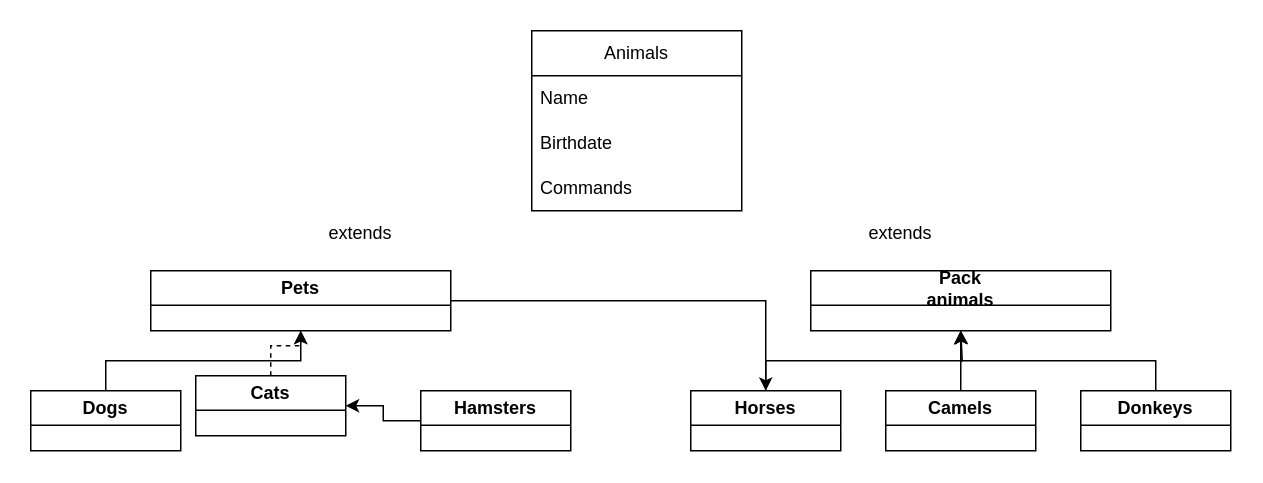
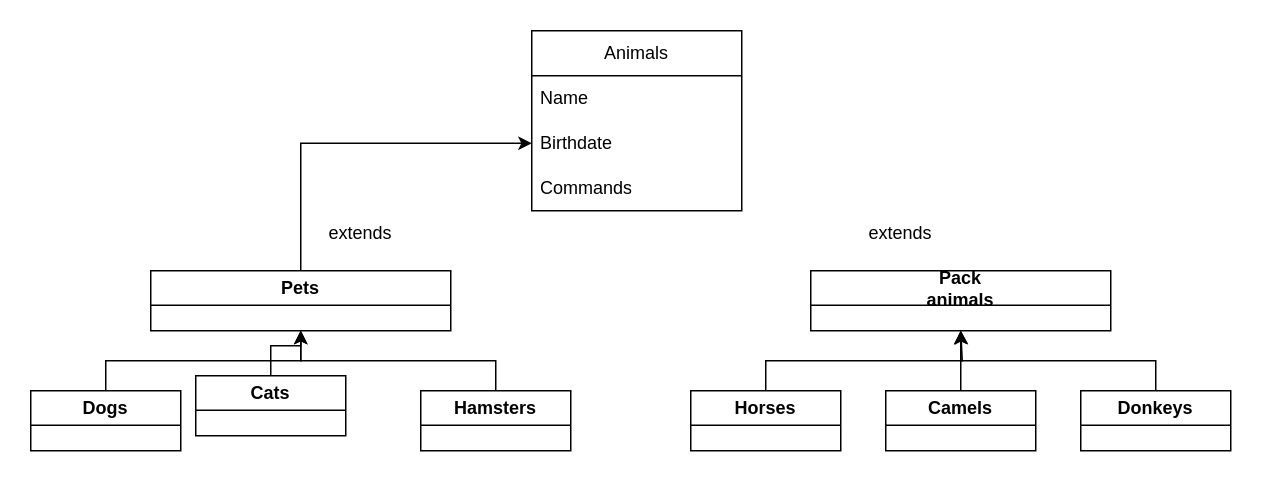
- <mxCell id="6" style="edgeStyle=orthogonalEdgeStyle;rounded=0;orthogonalLoop=1;jettySize=auto;html=1;" edge="1" parent="1" source="7" target="22"><mxGeometry relative="1" as="geometry" /></mxCell>
+ <mxCell id="6" style="edgeStyle=orthogonalEdgeStyle;rounded=0;orthogonalLoop=1;jettySize=auto;html=1;entryX=0;entryY=0.5;entryDx=0;entryDy=0;" edge="1" parent="1" source="7" target="4"><mxGeometry relative="1" as="geometry" /></mxCell>
- <mxCell id="13" style="edgeStyle=orthogonalEdgeStyle;rounded=0;orthogonalLoop=1;jettySize=auto;html=1;entryX=0.5;entryY=1;entryDx=0;entryDy=0;dashed=1;" edge="1" parent="1" source="14" target="7"><mxGeometry relative="1" as="geometry" /></mxCell>
+ <mxCell id="13" style="edgeStyle=orthogonalEdgeStyle;rounded=0;orthogonalLoop=1;jettySize=auto;html=1;entryX=0.5;entryY=1;entryDx=0;entryDy=0;" edge="1" parent="1" source="14" target="7"><mxGeometry relative="1" as="geometry" /></mxCell>
- <mxCell id="15" style="edgeStyle=orthogonalEdgeStyle;rounded=0;orthogonalLoop=1;jettySize=auto;html=1;" edge="1" parent="1" source="16" target="14"><mxGeometry relative="1" as="geometry" /></mxCell>
+ <mxCell id="15" style="edgeStyle=orthogonalEdgeStyle;rounded=0;orthogonalLoop=1;jettySize=auto;html=1;entryX=0.5;entryY=1;entryDx=0;entryDy=0;" edge="1" parent="1" source="16" target="7"><mxGeometry relative="1" as="geometry" /></mxCell>
